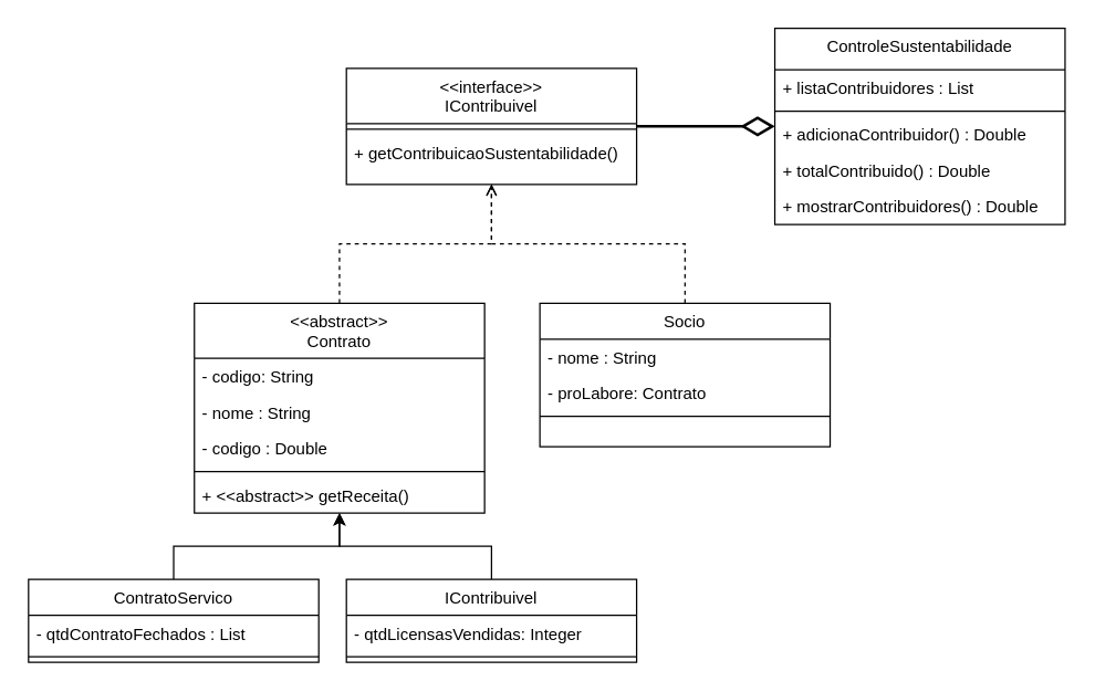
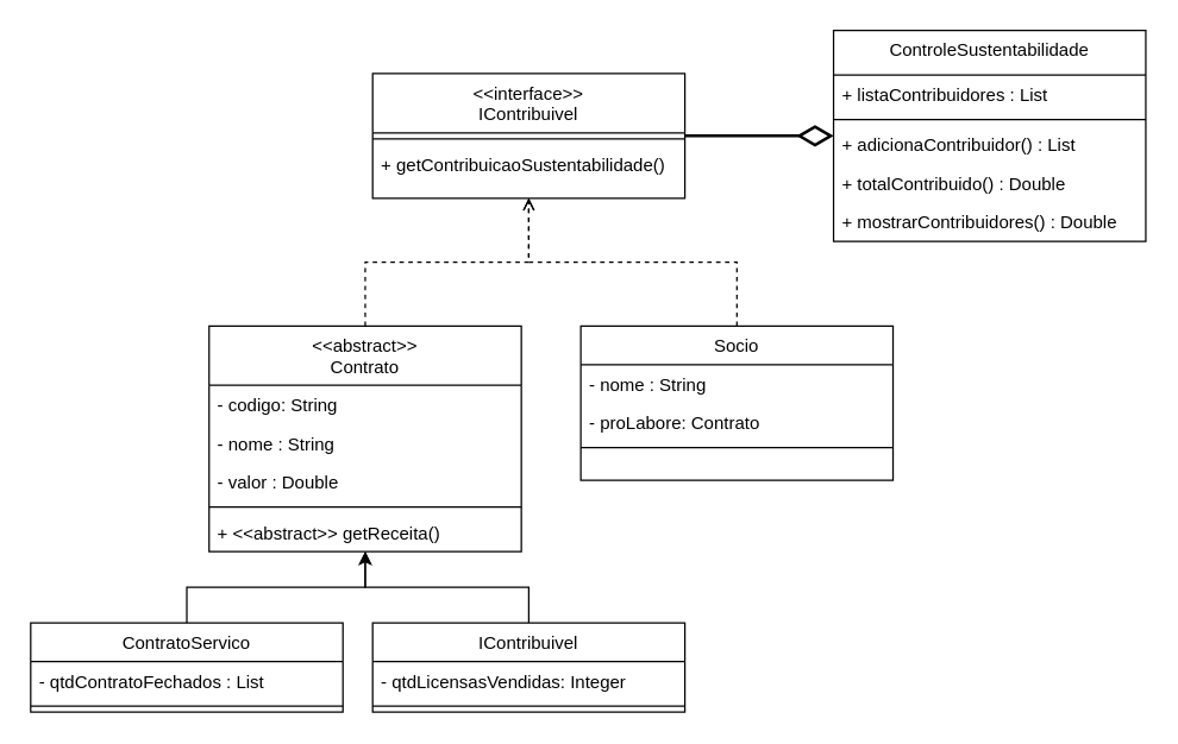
- <mxCell id="29" value="+ adicionaContribuidor() : Double" style="text;align=left;verticalAlign=top;spacingLeft=4;spacingRight=4;overflow=hidden;rotatable=0;points=[[0,0.5],[1,0.5]];portConstraint=eastwest;fontStyle=0" vertex="1" parent="26"><mxGeometry y="64" width="210" height="26" as="geometry" /></mxCell>
+ <mxCell id="29" value="+ adicionaContribuidor() : List" style="text;align=left;verticalAlign=top;spacingLeft=4;spacingRight=4;overflow=hidden;rotatable=0;points=[[0,0.5],[1,0.5]];portConstraint=eastwest;fontStyle=0" vertex="1" parent="26"><mxGeometry y="64" width="210" height="26" as="geometry" /></mxCell>
- <mxCell id="14" value="- codigo : Double" style="text;align=left;verticalAlign=top;spacingLeft=4;spacingRight=4;overflow=hidden;rotatable=0;points=[[0,0.5],[1,0.5]];portConstraint=eastwest;" vertex="1" parent="11"><mxGeometry y="92" width="210" height="26" as="geometry" /></mxCell>
+ <mxCell id="14" value="- valor : Double" style="text;align=left;verticalAlign=top;spacingLeft=4;spacingRight=4;overflow=hidden;rotatable=0;points=[[0,0.5],[1,0.5]];portConstraint=eastwest;" vertex="1" parent="11"><mxGeometry y="92" width="210" height="26" as="geometry" /></mxCell>
